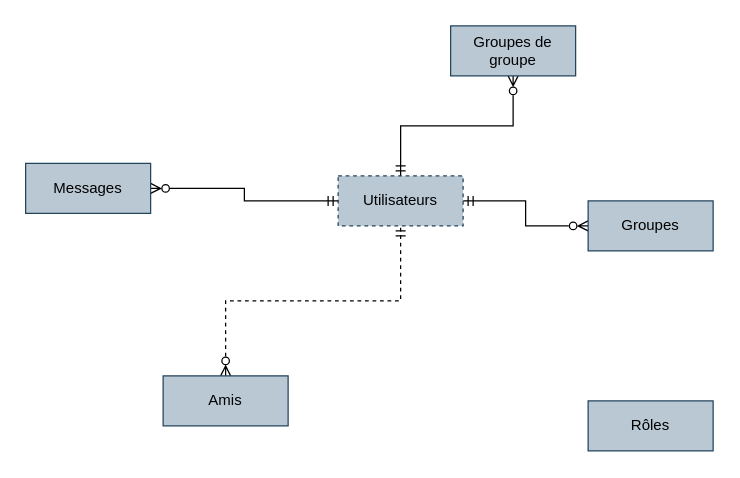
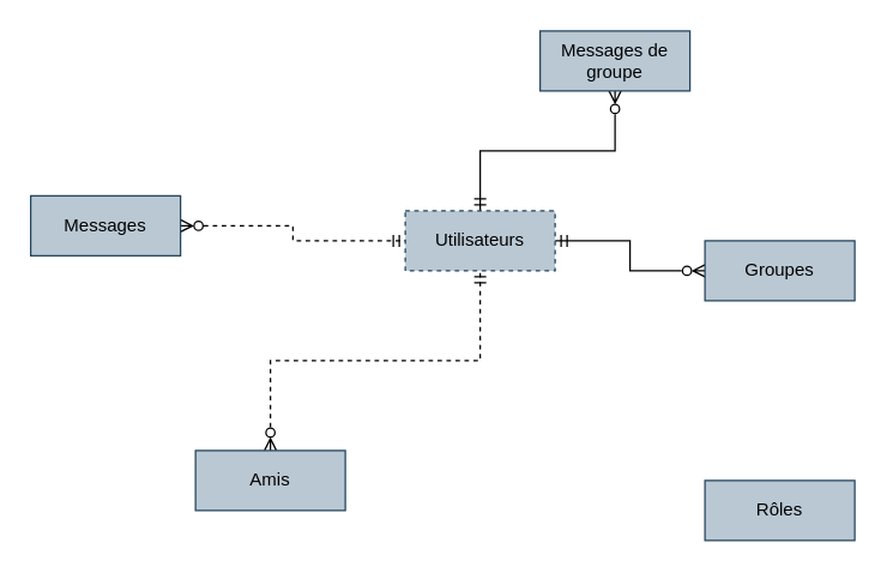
- <mxCell id="10" value="Groupes de groupe" style="whiteSpace=wrap;html=1;align=center;fillColor=#bac8d3;strokeColor=#23445d;" vertex="1" parent="1"><mxGeometry x="360" y="20" width="100" height="40" as="geometry" /></mxCell>
+ <mxCell id="10" value="Messages de groupe" style="whiteSpace=wrap;html=1;align=center;fillColor=#bac8d3;strokeColor=#23445d;" vertex="1" parent="1"><mxGeometry x="360" y="20" width="100" height="40" as="geometry" /></mxCell>
- <mxCell id="8" style="edgeStyle=orthogonalEdgeStyle;rounded=0;orthogonalLoop=1;jettySize=auto;html=1;exitX=1;exitY=0.5;exitDx=0;exitDy=0;entryX=0;entryY=0.5;entryDx=0;entryDy=0;startArrow=ERzeroToMany;startFill=0;endArrow=ERmandOne;endFill=0;" edge="1" parent="1" source="9" target="4"><mxGeometry relative="1" as="geometry" /></mxCell>
+ <mxCell id="8" style="edgeStyle=orthogonalEdgeStyle;rounded=0;orthogonalLoop=1;jettySize=auto;html=1;exitX=1;exitY=0.5;exitDx=0;exitDy=0;entryX=0;entryY=0.5;entryDx=0;entryDy=0;startArrow=ERzeroToMany;startFill=0;endArrow=ERmandOne;endFill=0;dashed=1;" edge="1" parent="1" source="9" target="4"><mxGeometry relative="1" as="geometry" /></mxCell>
